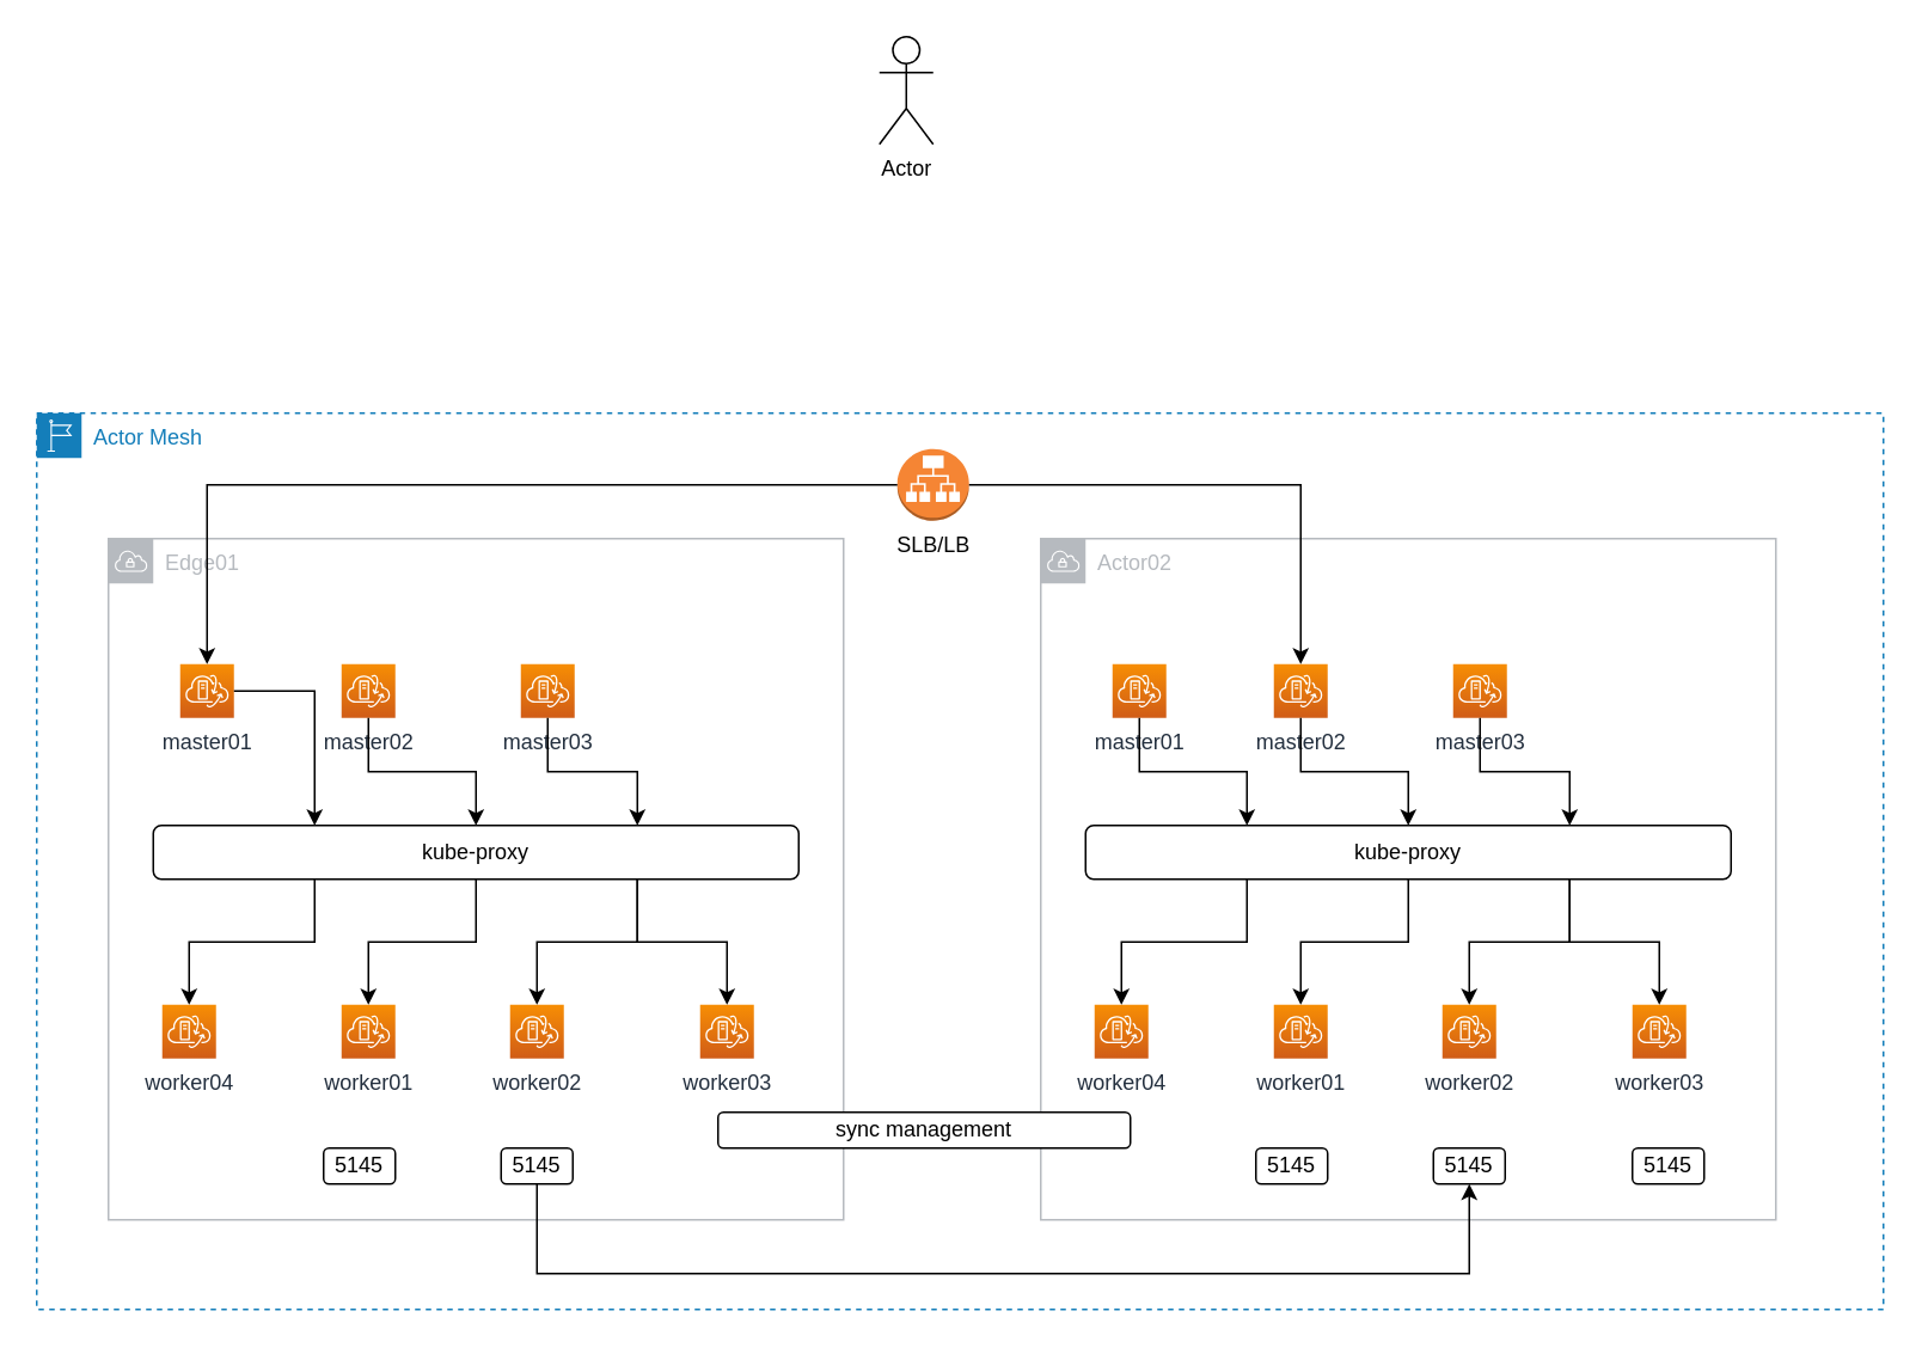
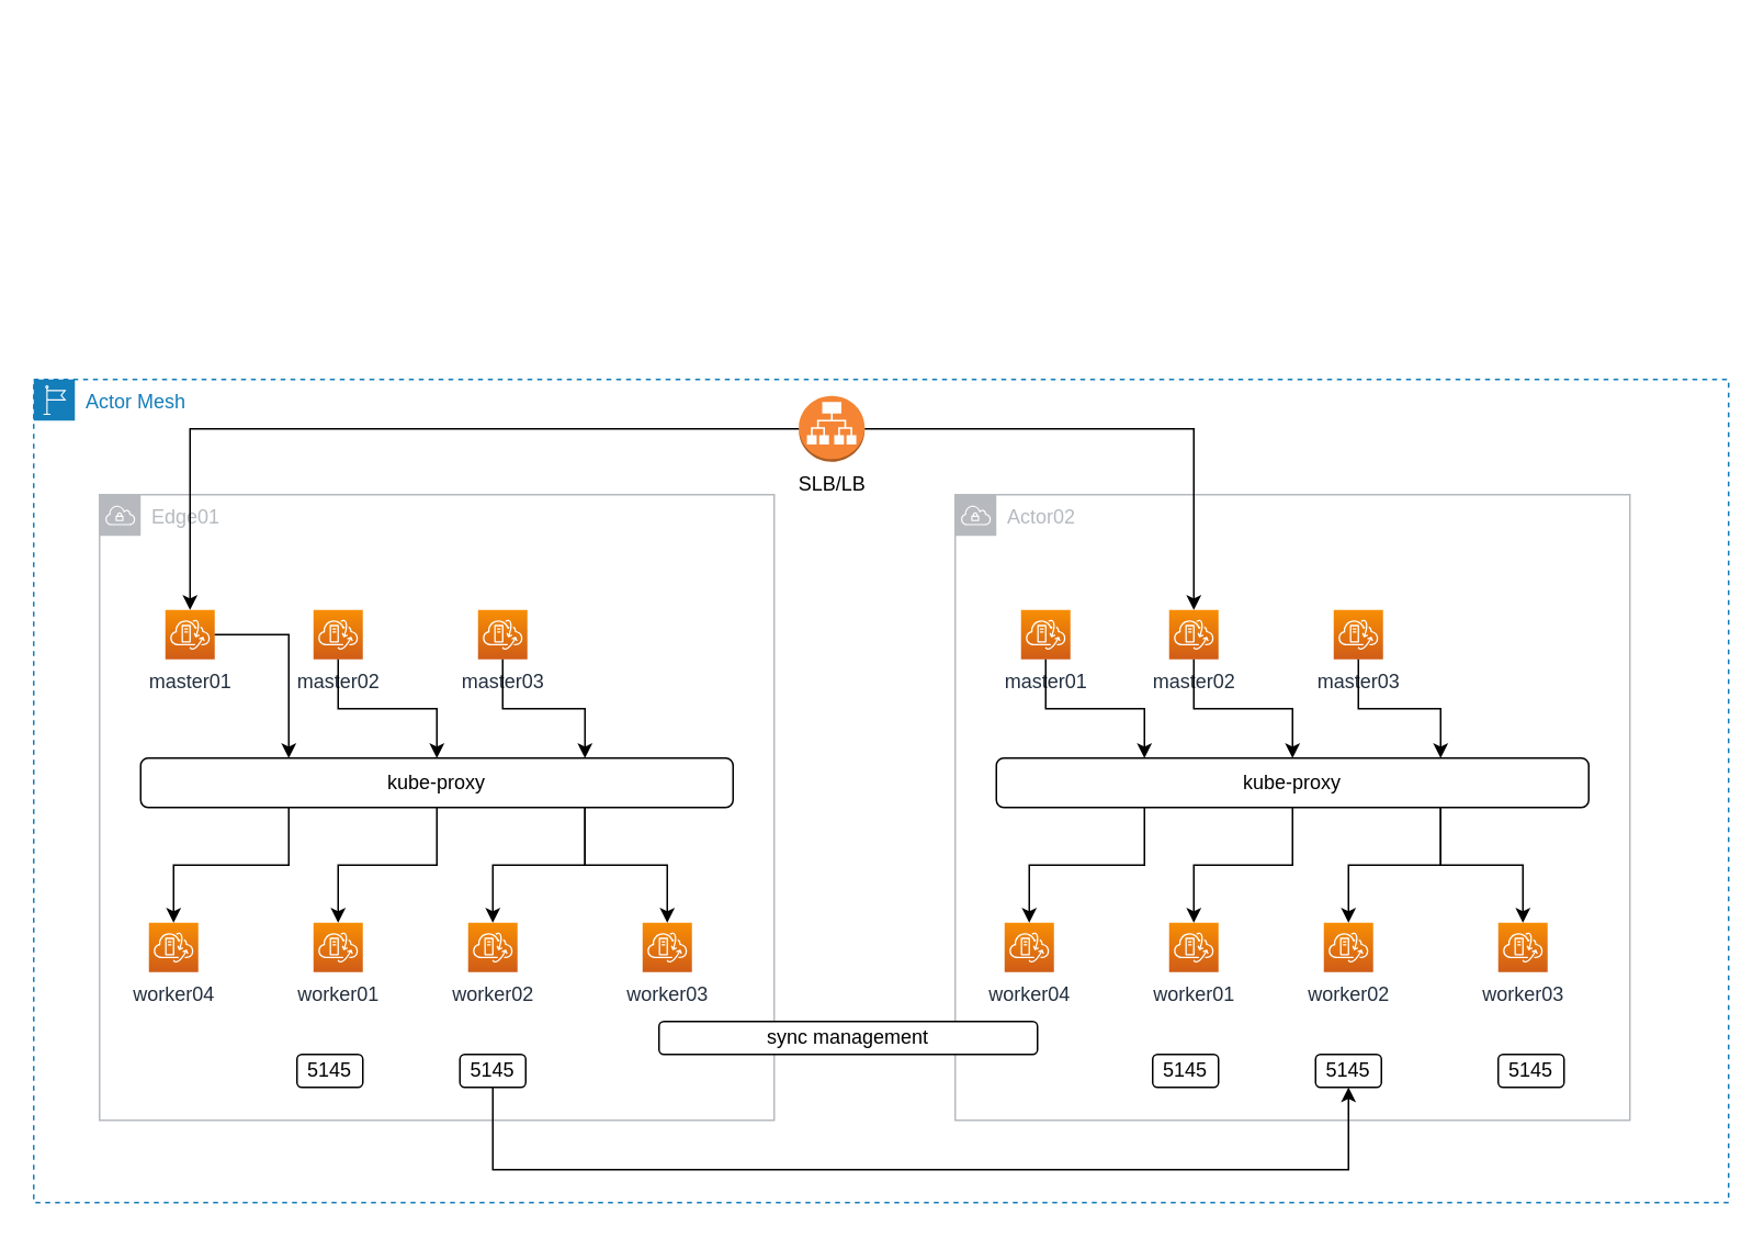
- <mxCell id="44" value="Actor" style="shape=umlActor;verticalLabelPosition=bottom;verticalAlign=top;html=1;outlineConnect=0;" vertex="1" parent="1"><mxGeometry x="490" y="20" width="30" height="60" as="geometry" /></mxCell>
- <mxCell id="42" value="SLB/LB" style="outlineConnect=0;dashed=0;verticalLabelPosition=bottom;verticalAlign=top;align=center;html=1;shape=mxgraph.aws3.application_load_balancer;fillColor=#F58534;gradientColor=none;" vertex="1" parent="41"><mxGeometry x="480" y="20" width="40" height="40" as="geometry" /></mxCell>
+ <mxCell id="42" value="SLB/LB" style="outlineConnect=0;dashed=0;verticalLabelPosition=bottom;verticalAlign=top;align=center;html=1;shape=mxgraph.aws3.application_load_balancer;fillColor=#F58534;gradientColor=none;" vertex="1" parent="41"><mxGeometry x="465" y="10" width="40" height="40" as="geometry" /></mxCell>
